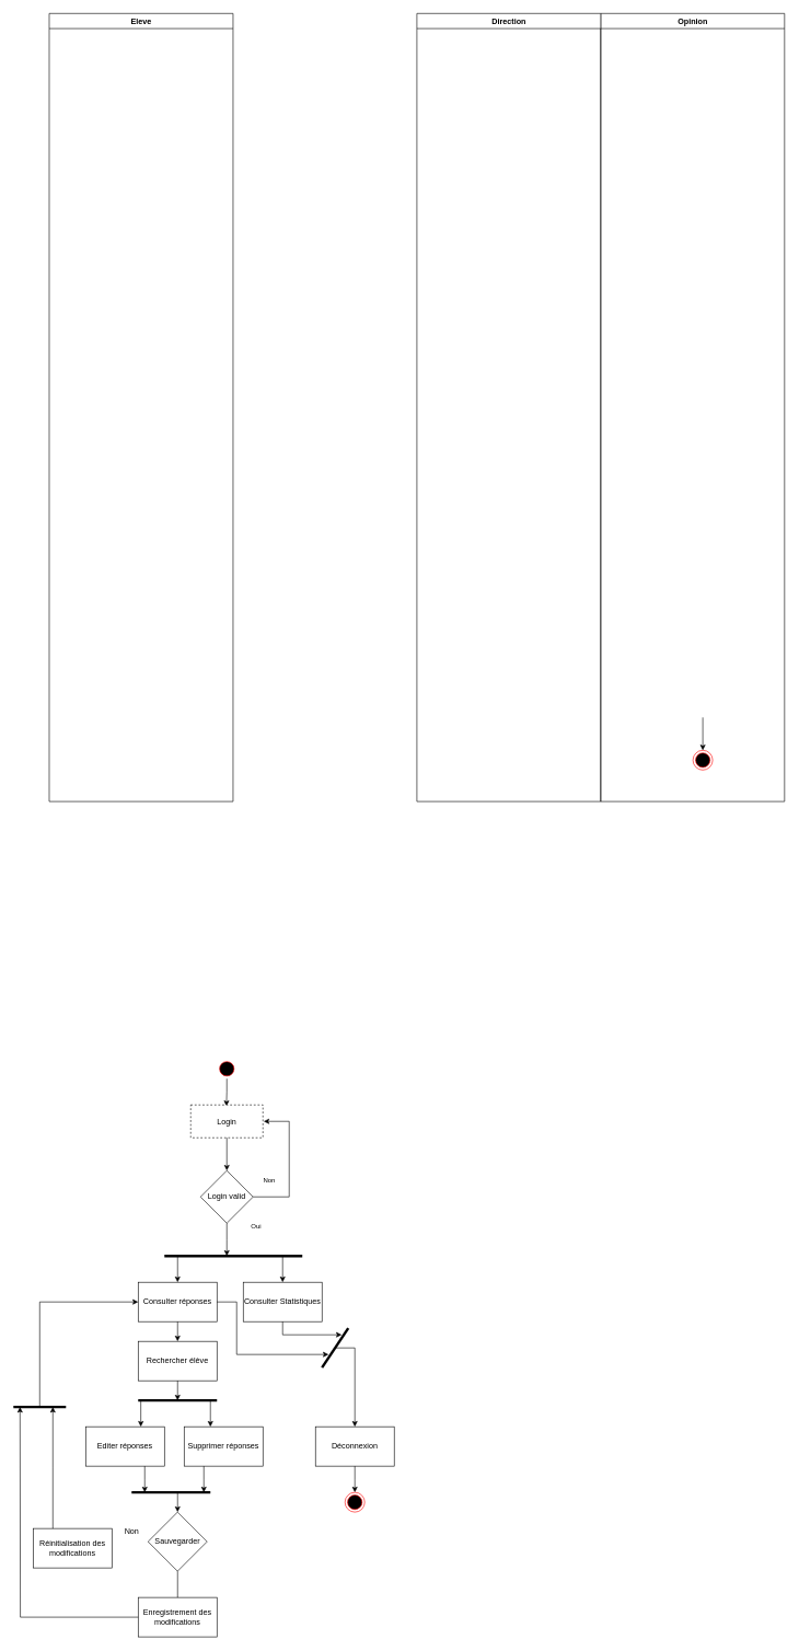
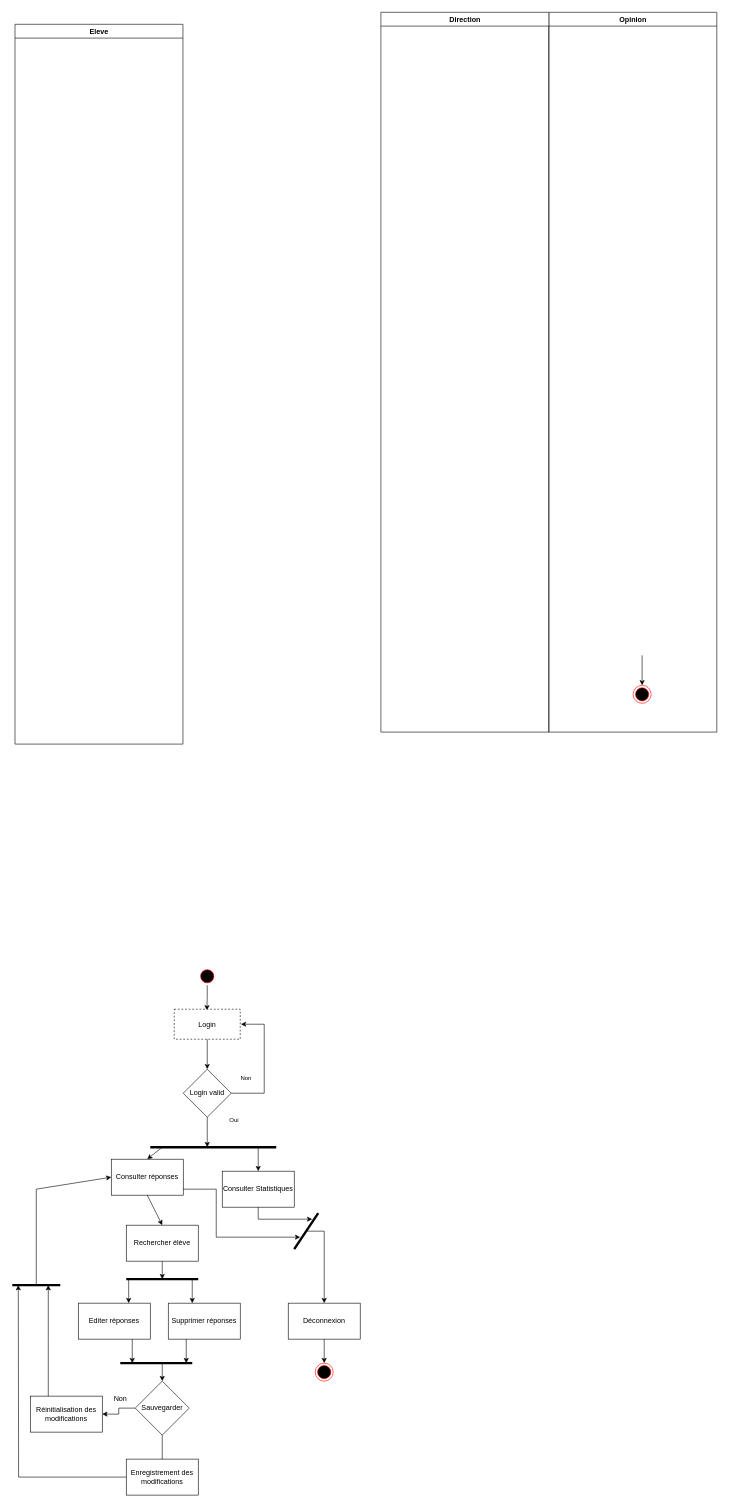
- <mxCell id="4" value="Eleve" style="swimlane;whiteSpace=wrap" parent="1" vertex="1"><mxGeometry x="74.5" y="20" width="280" height="1200" as="geometry" /></mxCell>
+ <mxCell id="4" value="Eleve" style="swimlane;whiteSpace=wrap" parent="1" vertex="1"><mxGeometry x="24.5" y="40" width="280" height="1200" as="geometry" /></mxCell>
- <mxCell id="13" value="Consulter réponses" style="rounded=0;whiteSpace=wrap;html=1;fillColor=none;" vertex="1" parent="1"><mxGeometry x="210" y="1952" width="120" height="60" as="geometry" /></mxCell>
+ <mxCell id="13" value="Consulter réponses" style="rounded=0;whiteSpace=wrap;html=1;fillColor=none;" vertex="1" parent="1"><mxGeometry x="185" y="1932" width="120" height="60" as="geometry" /></mxCell>
+ <mxCell id="33" style="edgeStyle=orthogonalEdgeStyle;rounded=0;orthogonalLoop=1;jettySize=auto;html=1;entryX=1;entryY=0.5;entryDx=0;entryDy=0;strokeWidth=1;" edge="1" parent="1" source="35" target="39"><mxGeometry relative="1" as="geometry" /></mxCell>
